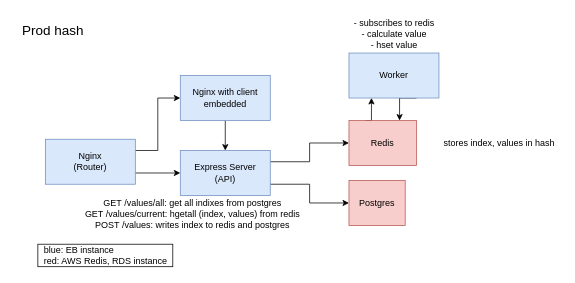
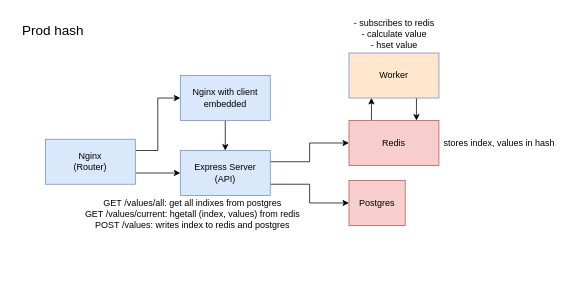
- <mxCell id="11" value="Worker" style="rounded=0;whiteSpace=wrap;html=1;fillColor=#dae8fc;strokeColor=#6c8ebf;" vertex="1" parent="1"><mxGeometry x="465" y="70" width="120" height="60" as="geometry" /></mxCell>
+ <mxCell id="11" value="Worker" style="rounded=0;whiteSpace=wrap;html=1;fillColor=#ffe6cc;strokeColor=#6c8ebf;" vertex="1" parent="1"><mxGeometry x="465" y="70" width="120" height="60" as="geometry" /></mxCell>
- <mxCell id="14" value="&lt;div&gt;Redis&lt;/div&gt;" style="rounded=0;whiteSpace=wrap;html=1;fillColor=#f8cecc;strokeColor=#b85450;" vertex="1" parent="1"><mxGeometry x="465" y="160" width="90" height="60" as="geometry" /></mxCell>
+ <mxCell id="14" value="&lt;div&gt;Redis&lt;/div&gt;" style="rounded=0;whiteSpace=wrap;html=1;fillColor=#f8cecc;strokeColor=#b85450;" vertex="1" parent="1"><mxGeometry x="465" y="160" width="120" height="60" as="geometry" /></mxCell>
- <mxCell id="18" value="&lt;div align=&quot;left&quot;&gt;blue: EB instance&lt;br&gt;&lt;/div&gt;&lt;div&gt;red: AWS Redis, RDS instance&lt;br&gt;&lt;/div&gt;" style="text;html=1;align=center;verticalAlign=middle;resizable=0;points=[];autosize=1;strokeColor=#000000;rounded=0;" vertex="1" parent="1"><mxGeometry x="50" y="325" width="180" height="30" as="geometry" /></mxCell>
